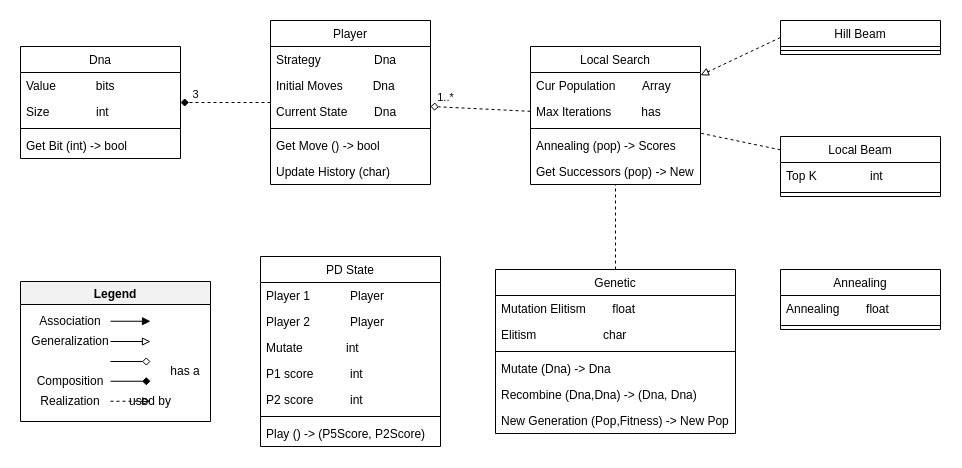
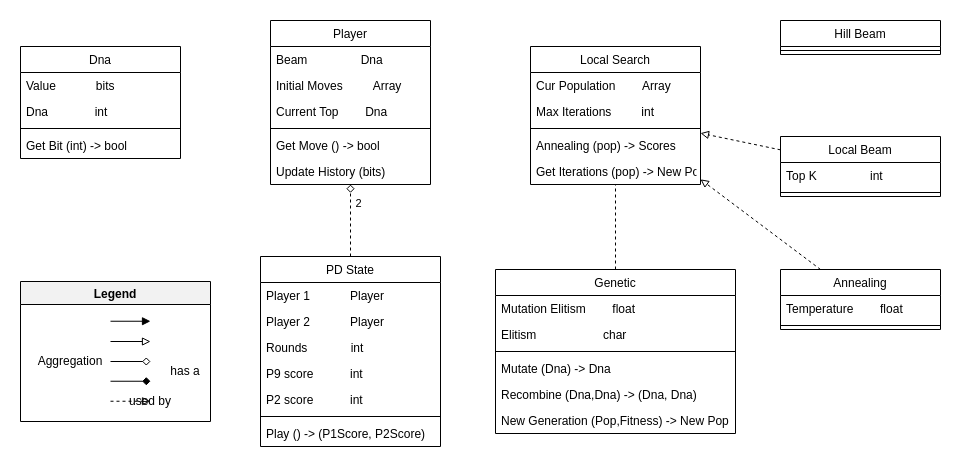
- <mxCell id="34" style="edgeStyle=none;rounded=0;orthogonalLoop=1;jettySize=auto;html=1;dashed=1;endArrow=block;endFill=0;strokeWidth=1;exitX=0;exitY=0.5;exitDx=0;exitDy=0;" edge="1" parent="1" source="35" target="16"><mxGeometry relative="1" as="geometry" /></mxCell>
- <mxCell id="8" value="Strategy                Dna" style="text;align=left;verticalAlign=top;spacingLeft=4;spacingRight=4;overflow=hidden;rotatable=0;points=[[0,0.5],[1,0.5]];portConstraint=eastwest;" vertex="1" parent="7"><mxGeometry y="26" width="160" height="26" as="geometry" /></mxCell>
+ <mxCell id="8" value="Beam                Dna" style="text;align=left;verticalAlign=top;spacingLeft=4;spacingRight=4;overflow=hidden;rotatable=0;points=[[0,0.5],[1,0.5]];portConstraint=eastwest;" vertex="1" parent="7"><mxGeometry y="26" width="160" height="26" as="geometry" /></mxCell>
- <mxCell id="9" value="Initial Moves         Dna" style="text;align=left;verticalAlign=top;spacingLeft=4;spacingRight=4;overflow=hidden;rotatable=0;points=[[0,0.5],[1,0.5]];portConstraint=eastwest;rounded=0;shadow=0;html=0;" vertex="1" parent="7"><mxGeometry y="52" width="160" height="26" as="geometry" /></mxCell>
+ <mxCell id="9" value="Initial Moves         Array" style="text;align=left;verticalAlign=top;spacingLeft=4;spacingRight=4;overflow=hidden;rotatable=0;points=[[0,0.5],[1,0.5]];portConstraint=eastwest;rounded=0;shadow=0;html=0;" vertex="1" parent="7"><mxGeometry y="52" width="160" height="26" as="geometry" /></mxCell>
- <mxCell id="32" style="rounded=0;orthogonalLoop=1;jettySize=auto;html=1;dashed=1;endArrow=diamond;endFill=1;strokeWidth=1;" edge="1" parent="1" source="7" target="2"><mxGeometry relative="1" as="geometry" /></mxCell>
- <mxCell id="33" value="3" style="edgeLabel;html=1;align=center;verticalAlign=middle;resizable=0;points=[];" vertex="1" connectable="0" parent="32"><mxGeometry x="0.6" y="-1" relative="1" as="geometry"><mxPoint x="-4" y="-8" as="offset" /></mxGeometry></mxCell>
- <mxCell id="14" style="edgeStyle=none;rounded=0;orthogonalLoop=1;jettySize=auto;html=1;dashed=1;endArrow=diamond;endFill=0;strokeWidth=1;" edge="1" parent="1" source="16" target="7"><mxGeometry relative="1" as="geometry" /></mxCell>
- <mxCell id="15" value="1..*" style="edgeLabel;html=1;align=center;verticalAlign=middle;resizable=0;points=[];" vertex="1" connectable="0" parent="14"><mxGeometry x="0.585" y="-3" relative="1" as="geometry"><mxPoint x="-7" y="-7" as="offset" /></mxGeometry></mxCell>
- <mxCell id="4" value="Size              int" style="text;align=left;verticalAlign=top;spacingLeft=4;spacingRight=4;overflow=hidden;rotatable=0;points=[[0,0.5],[1,0.5]];portConstraint=eastwest;rounded=0;shadow=0;html=0;" vertex="1" parent="2"><mxGeometry y="52" width="160" height="26" as="geometry" /></mxCell>
+ <mxCell id="4" value="Dna              int" style="text;align=left;verticalAlign=top;spacingLeft=4;spacingRight=4;overflow=hidden;rotatable=0;points=[[0,0.5],[1,0.5]];portConstraint=eastwest;rounded=0;shadow=0;html=0;" vertex="1" parent="2"><mxGeometry y="52" width="160" height="26" as="geometry" /></mxCell>
- <mxCell id="10" value="Current State        Dna" style="text;align=left;verticalAlign=top;spacingLeft=4;spacingRight=4;overflow=hidden;rotatable=0;points=[[0,0.5],[1,0.5]];portConstraint=eastwest;rounded=0;shadow=0;html=0;" vertex="1" parent="7"><mxGeometry y="78" width="160" height="26" as="geometry" /></mxCell>
+ <mxCell id="10" value="Current Top        Dna" style="text;align=left;verticalAlign=top;spacingLeft=4;spacingRight=4;overflow=hidden;rotatable=0;points=[[0,0.5],[1,0.5]];portConstraint=eastwest;rounded=0;shadow=0;html=0;" vertex="1" parent="7"><mxGeometry y="78" width="160" height="26" as="geometry" /></mxCell>
- <mxCell id="18" value="Max Iterations         has" style="text;align=left;verticalAlign=top;spacingLeft=4;spacingRight=4;overflow=hidden;rotatable=0;points=[[0,0.5],[1,0.5]];portConstraint=eastwest;" vertex="1" parent="16"><mxGeometry y="52" width="170" height="26" as="geometry" /></mxCell>
+ <mxCell id="18" value="Max Iterations         int" style="text;align=left;verticalAlign=top;spacingLeft=4;spacingRight=4;overflow=hidden;rotatable=0;points=[[0,0.5],[1,0.5]];portConstraint=eastwest;" vertex="1" parent="16"><mxGeometry y="52" width="170" height="26" as="geometry" /></mxCell>
- <mxCell id="37" style="edgeStyle=none;rounded=0;orthogonalLoop=1;jettySize=auto;html=1;dashed=1;endArrow=none;endFill=0;strokeWidth=1;" edge="1" parent="1" source="38" target="16"><mxGeometry relative="1" as="geometry" /></mxCell>
+ <mxCell id="37" style="edgeStyle=none;rounded=0;orthogonalLoop=1;jettySize=auto;html=1;dashed=1;endArrow=block;endFill=0;strokeWidth=1;" edge="1" parent="1" source="38" target="16"><mxGeometry relative="1" as="geometry" /></mxCell>
- <mxCell id="13" value="Update History (char)" style="text;align=left;verticalAlign=top;spacingLeft=4;spacingRight=4;overflow=hidden;rotatable=0;points=[[0,0.5],[1,0.5]];portConstraint=eastwest;" vertex="1" parent="7"><mxGeometry y="138" width="160" height="26" as="geometry" /></mxCell>
+ <mxCell id="13" value="Update History (bits)" style="text;align=left;verticalAlign=top;spacingLeft=4;spacingRight=4;overflow=hidden;rotatable=0;points=[[0,0.5],[1,0.5]];portConstraint=eastwest;" vertex="1" parent="7"><mxGeometry y="138" width="160" height="26" as="geometry" /></mxCell>
- <mxCell id="21" value="Get Successors (pop) -&gt; New Pop" style="text;align=left;verticalAlign=top;spacingLeft=4;spacingRight=4;overflow=hidden;rotatable=0;points=[[0,0.5],[1,0.5]];portConstraint=eastwest;" vertex="1" parent="16"><mxGeometry y="112" width="170" height="26" as="geometry" /></mxCell>
+ <mxCell id="21" value="Get Iterations (pop) -&gt; New Pop" style="text;align=left;verticalAlign=top;spacingLeft=4;spacingRight=4;overflow=hidden;rotatable=0;points=[[0,0.5],[1,0.5]];portConstraint=eastwest;" vertex="1" parent="16"><mxGeometry y="112" width="170" height="26" as="geometry" /></mxCell>
+ <mxCell id="22" style="edgeStyle=none;rounded=0;orthogonalLoop=1;jettySize=auto;html=1;dashed=1;endArrow=diamond;endFill=0;strokeWidth=1;" edge="1" parent="1" source="24" target="7"><mxGeometry relative="1" as="geometry" /></mxCell>
+ <mxCell id="23" value="2" style="edgeLabel;html=1;align=center;verticalAlign=middle;resizable=0;points=[];" vertex="1" connectable="0" parent="22"><mxGeometry x="0.428" y="2" relative="1" as="geometry"><mxPoint x="9" y="-3" as="offset" /></mxGeometry></mxCell>
+ <mxCell id="54" style="edgeStyle=none;rounded=0;orthogonalLoop=1;jettySize=auto;html=1;dashed=1;endArrow=block;endFill=0;strokeWidth=1;" edge="1" parent="1" source="55" target="16"><mxGeometry relative="1" as="geometry" /></mxCell>
- <mxCell id="56" value="Annealing        float" style="text;align=left;verticalAlign=top;spacingLeft=4;spacingRight=4;overflow=hidden;rotatable=0;points=[[0,0.5],[1,0.5]];portConstraint=eastwest;" vertex="1" parent="55"><mxGeometry y="26" width="160" height="26" as="geometry" /></mxCell>
+ <mxCell id="56" value="Temperature        float" style="text;align=left;verticalAlign=top;spacingLeft=4;spacingRight=4;overflow=hidden;rotatable=0;points=[[0,0.5],[1,0.5]];portConstraint=eastwest;" vertex="1" parent="55"><mxGeometry y="26" width="160" height="26" as="geometry" /></mxCell>
- <mxCell id="45" value="Association" style="text;html=1;strokeColor=none;fillColor=none;align=center;verticalAlign=middle;whiteSpace=wrap;rounded=0;" vertex="1" parent="41"><mxGeometry x="10" y="30" width="80" height="20" as="geometry" /></mxCell>
- <mxCell id="47" value="Generalization" style="text;html=1;strokeColor=none;fillColor=none;align=center;verticalAlign=middle;whiteSpace=wrap;rounded=0;" vertex="1" parent="41"><mxGeometry x="10" y="50" width="80" height="20" as="geometry" /></mxCell>
- <mxCell id="27" value="Mutate             int" style="text;align=left;verticalAlign=top;spacingLeft=4;spacingRight=4;overflow=hidden;rotatable=0;points=[[0,0.5],[1,0.5]];portConstraint=eastwest;rounded=0;shadow=0;html=0;" vertex="1" parent="24"><mxGeometry y="78" width="180" height="26" as="geometry" /></mxCell>
+ <mxCell id="27" value="Rounds             int" style="text;align=left;verticalAlign=top;spacingLeft=4;spacingRight=4;overflow=hidden;rotatable=0;points=[[0,0.5],[1,0.5]];portConstraint=eastwest;rounded=0;shadow=0;html=0;" vertex="1" parent="24"><mxGeometry y="78" width="180" height="26" as="geometry" /></mxCell>
+ <mxCell id="46" value="Aggregation" style="text;html=1;strokeColor=none;fillColor=none;align=center;verticalAlign=middle;whiteSpace=wrap;rounded=0;" vertex="1" parent="41"><mxGeometry x="10" y="70" width="80" height="20" as="geometry" /></mxCell>
- <mxCell id="28" value="P1 score           int" style="text;align=left;verticalAlign=top;spacingLeft=4;spacingRight=4;overflow=hidden;rotatable=0;points=[[0,0.5],[1,0.5]];portConstraint=eastwest;rounded=0;shadow=0;html=0;" vertex="1" parent="24"><mxGeometry y="104" width="180" height="26" as="geometry" /></mxCell>
+ <mxCell id="28" value="P9 score           int" style="text;align=left;verticalAlign=top;spacingLeft=4;spacingRight=4;overflow=hidden;rotatable=0;points=[[0,0.5],[1,0.5]];portConstraint=eastwest;rounded=0;shadow=0;html=0;" vertex="1" parent="24"><mxGeometry y="104" width="180" height="26" as="geometry" /></mxCell>
- <mxCell id="53" value="Composition" style="text;html=1;strokeColor=none;fillColor=none;align=center;verticalAlign=middle;whiteSpace=wrap;rounded=0;" vertex="1" parent="41"><mxGeometry x="10" y="90" width="80" height="20" as="geometry" /></mxCell>
- <mxCell id="49" value="Realization" style="text;html=1;strokeColor=none;fillColor=none;align=center;verticalAlign=middle;whiteSpace=wrap;rounded=0;" vertex="1" parent="41"><mxGeometry x="10" y="110" width="80" height="20" as="geometry" /></mxCell>
- <mxCell id="31" value="Play () -&gt; (P5Score, P2Score)" style="text;align=left;verticalAlign=top;spacingLeft=4;spacingRight=4;overflow=hidden;rotatable=0;points=[[0,0.5],[1,0.5]];portConstraint=eastwest;" vertex="1" parent="24"><mxGeometry y="164" width="180" height="26" as="geometry" /></mxCell>
+ <mxCell id="31" value="Play () -&gt; (P1Score, P2Score)" style="text;align=left;verticalAlign=top;spacingLeft=4;spacingRight=4;overflow=hidden;rotatable=0;points=[[0,0.5],[1,0.5]];portConstraint=eastwest;" vertex="1" parent="24"><mxGeometry y="164" width="180" height="26" as="geometry" /></mxCell>
